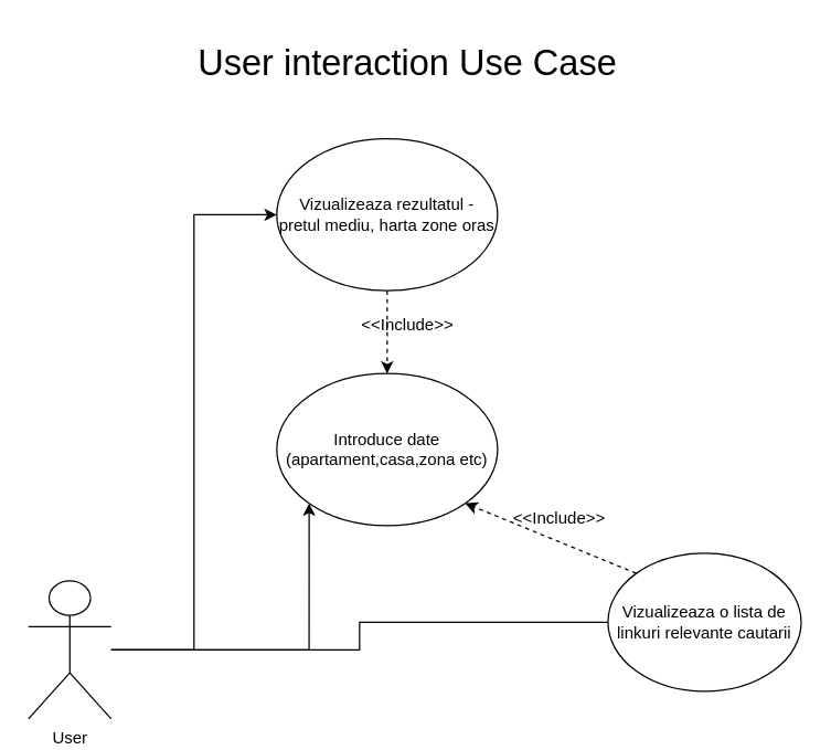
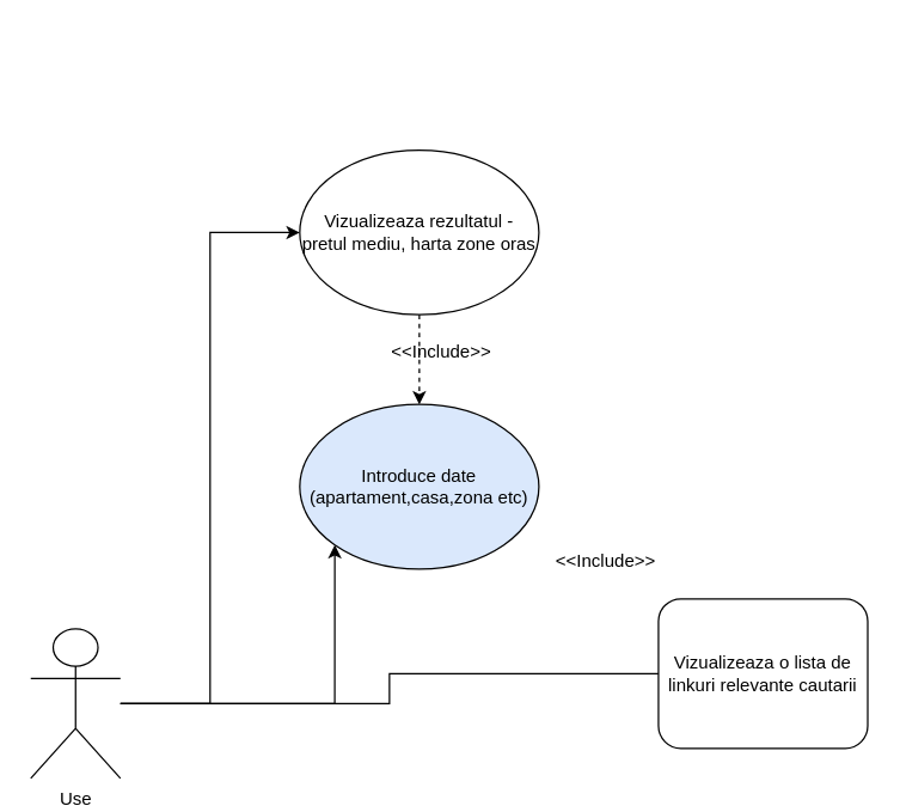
- <mxCell id="13" value="User interaction Use Case" style="text;html=1;strokeColor=none;fillColor=none;align=center;verticalAlign=middle;whiteSpace=wrap;rounded=0;fontSize=26;" vertex="1" parent="1"><mxGeometry x="115" y="20" width="360" height="50" as="geometry" /></mxCell>
- <mxCell id="6" value="Introduce date&lt;br&gt;(apartament,casa,zona etc)" style="ellipse;whiteSpace=wrap;html=1;" vertex="1" parent="1"><mxGeometry x="200" y="270" width="160" height="110" as="geometry" /></mxCell>
+ <mxCell id="6" value="Introduce date&lt;br&gt;(apartament,casa,zona etc)" style="ellipse;whiteSpace=wrap;html=1;fillColor=#dae8fc;" vertex="1" parent="1"><mxGeometry x="200" y="270" width="160" height="110" as="geometry" /></mxCell>
- <mxCell id="11" value="" style="endArrow=classic;html=1;entryX=1;entryY=1;entryDx=0;entryDy=0;exitX=0;exitY=0;exitDx=0;exitDy=0;dashed=1;" edge="1" parent="1" source="8" target="6"><mxGeometry width="50" height="50" relative="1" as="geometry"><mxPoint x="460" y="375" as="sourcePoint" /><mxPoint x="380" y="425" as="targetPoint" /></mxGeometry></mxCell>
- <mxCell id="8" value="Vizualizeaza o lista de linkuri relevante cautarii" style="ellipse;whiteSpace=wrap;html=1;" vertex="1" parent="1"><mxGeometry x="440" y="400" width="140" height="100" as="geometry" /></mxCell>
+ <mxCell id="8" value="Vizualizeaza o lista de linkuri relevante cautarii" style="whiteSpace=wrap;html=1;rounded=1;" vertex="1" parent="1"><mxGeometry x="440" y="400" width="140" height="100" as="geometry" /></mxCell>
- <mxCell id="5" value="User" style="shape=umlActor;verticalLabelPosition=bottom;verticalAlign=top;html=1;outlineConnect=0;" vertex="1" parent="1"><mxGeometry x="20" y="420" width="60" height="100" as="geometry" /></mxCell>
+ <mxCell id="5" value="Use" style="shape=umlActor;verticalLabelPosition=bottom;verticalAlign=top;html=1;outlineConnect=0;" vertex="1" parent="1"><mxGeometry x="20" y="420" width="60" height="100" as="geometry" /></mxCell>
